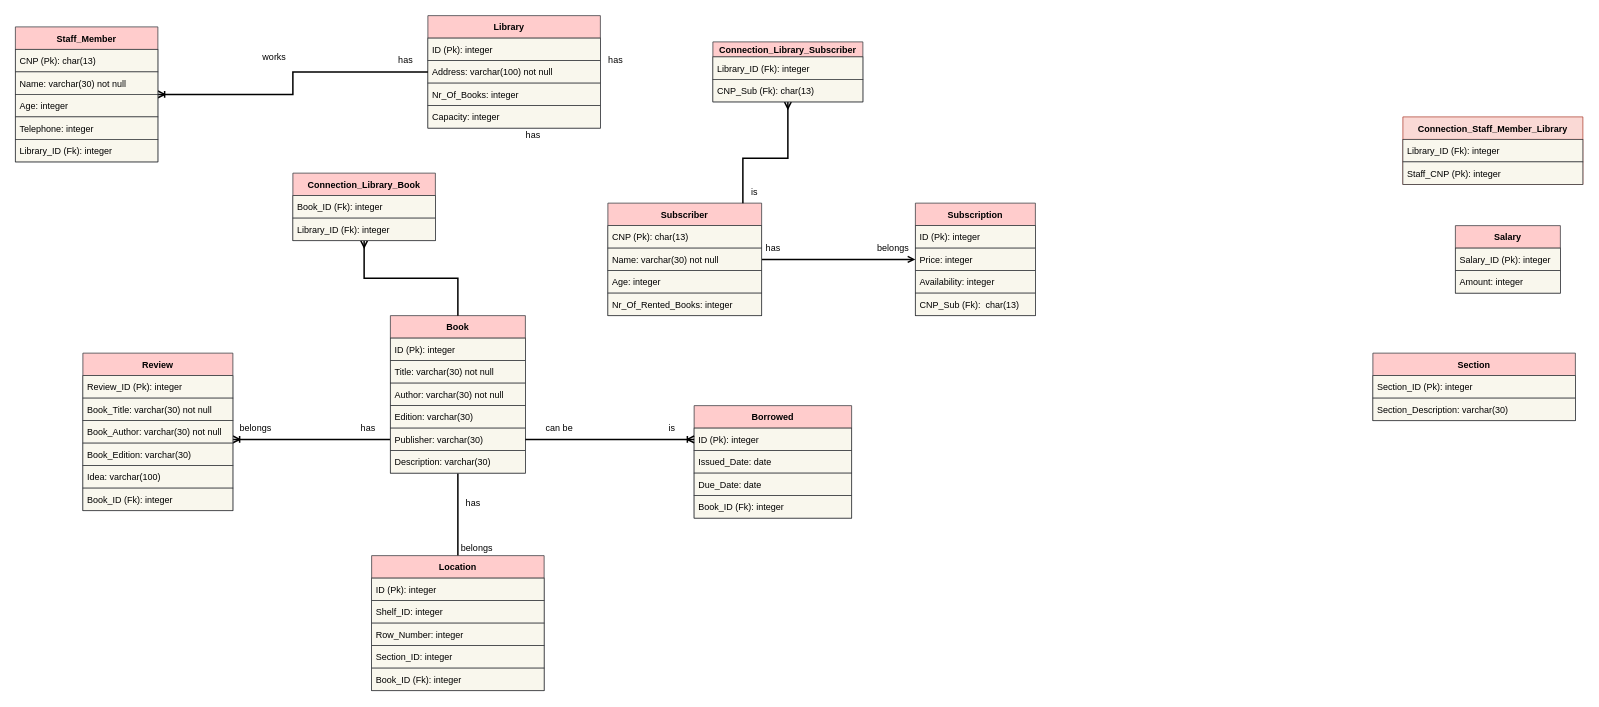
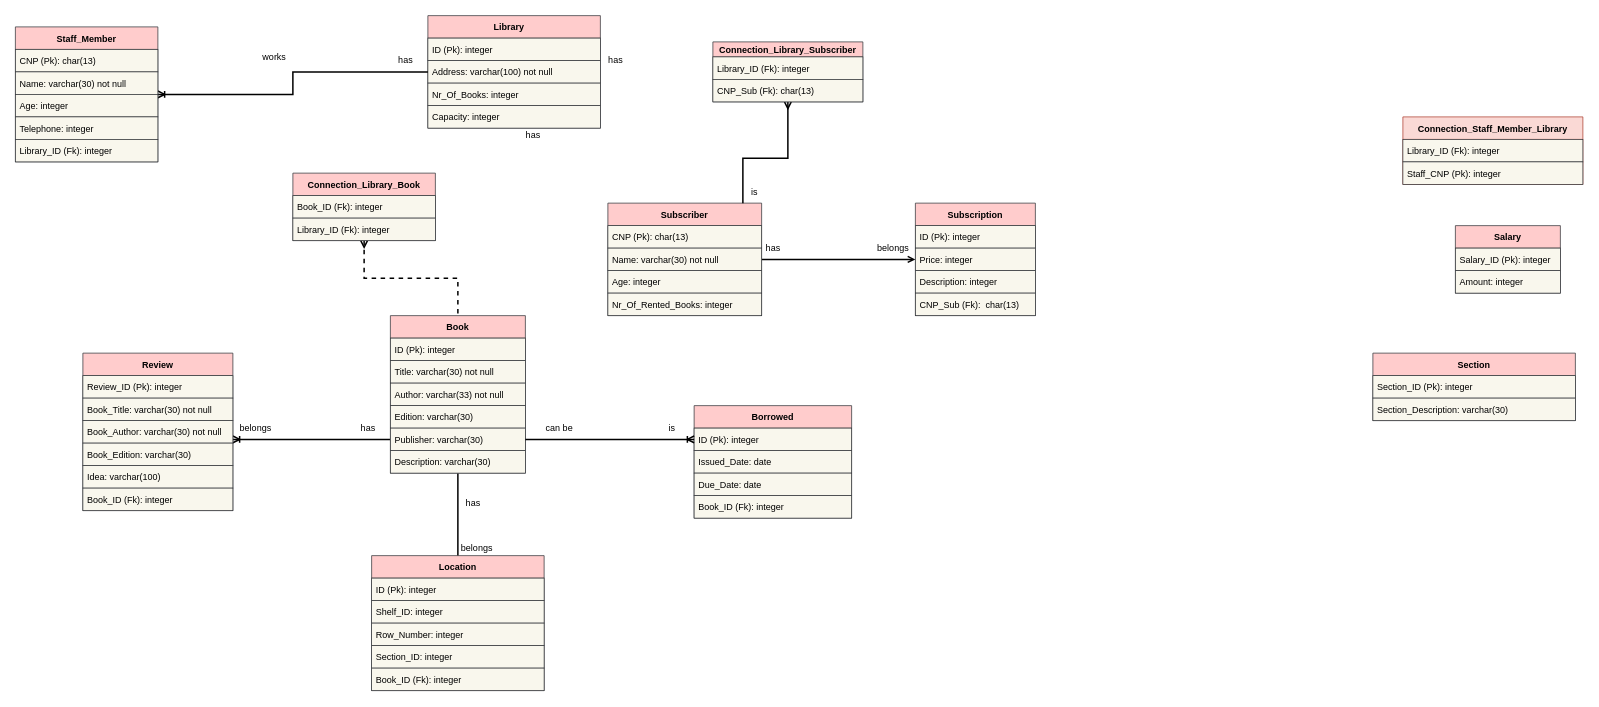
- <mxCell id="58" style="edgeStyle=orthogonalEdgeStyle;rounded=0;orthogonalLoop=1;jettySize=auto;html=1;startArrow=ERmany;startFill=0;endArrow=none;endFill=0;strokeWidth=2;" parent="1" source="59" target="20" edge="1"><mxGeometry relative="1" as="geometry" /></mxCell>
+ <mxCell id="58" style="edgeStyle=orthogonalEdgeStyle;rounded=0;orthogonalLoop=1;jettySize=auto;html=1;startArrow=ERmany;startFill=0;endArrow=none;endFill=0;strokeWidth=2;dashed=1;" parent="1" source="59" target="20" edge="1"><mxGeometry relative="1" as="geometry" /></mxCell>
- <mxCell id="16" value="Availability: integer" style="text;strokeColor=#36393d;fillColor=#f9f7ed;align=left;verticalAlign=middle;spacingLeft=4;spacingRight=4;overflow=hidden;points=[[0,0.5],[1,0.5]];portConstraint=eastwest;rotatable=0;" parent="13" vertex="1"><mxGeometry y="90" width="160" height="30" as="geometry" /></mxCell>
+ <mxCell id="16" value="Description: integer" style="text;strokeColor=#36393d;fillColor=#f9f7ed;align=left;verticalAlign=middle;spacingLeft=4;spacingRight=4;overflow=hidden;points=[[0,0.5],[1,0.5]];portConstraint=eastwest;rotatable=0;" parent="13" vertex="1"><mxGeometry y="90" width="160" height="30" as="geometry" /></mxCell>
- <mxCell id="23" value="Author: varchar(30) not null" style="text;strokeColor=#36393d;fillColor=#f9f7ed;align=left;verticalAlign=middle;spacingLeft=4;spacingRight=4;overflow=hidden;points=[[0,0.5],[1,0.5]];portConstraint=eastwest;rotatable=0;" parent="20" vertex="1"><mxGeometry y="90" width="180" height="30" as="geometry" /></mxCell>
+ <mxCell id="23" value="Author: varchar(33) not null" style="text;strokeColor=#36393d;fillColor=#f9f7ed;align=left;verticalAlign=middle;spacingLeft=4;spacingRight=4;overflow=hidden;points=[[0,0.5],[1,0.5]];portConstraint=eastwest;rotatable=0;" parent="20" vertex="1"><mxGeometry y="90" width="180" height="30" as="geometry" /></mxCell>
